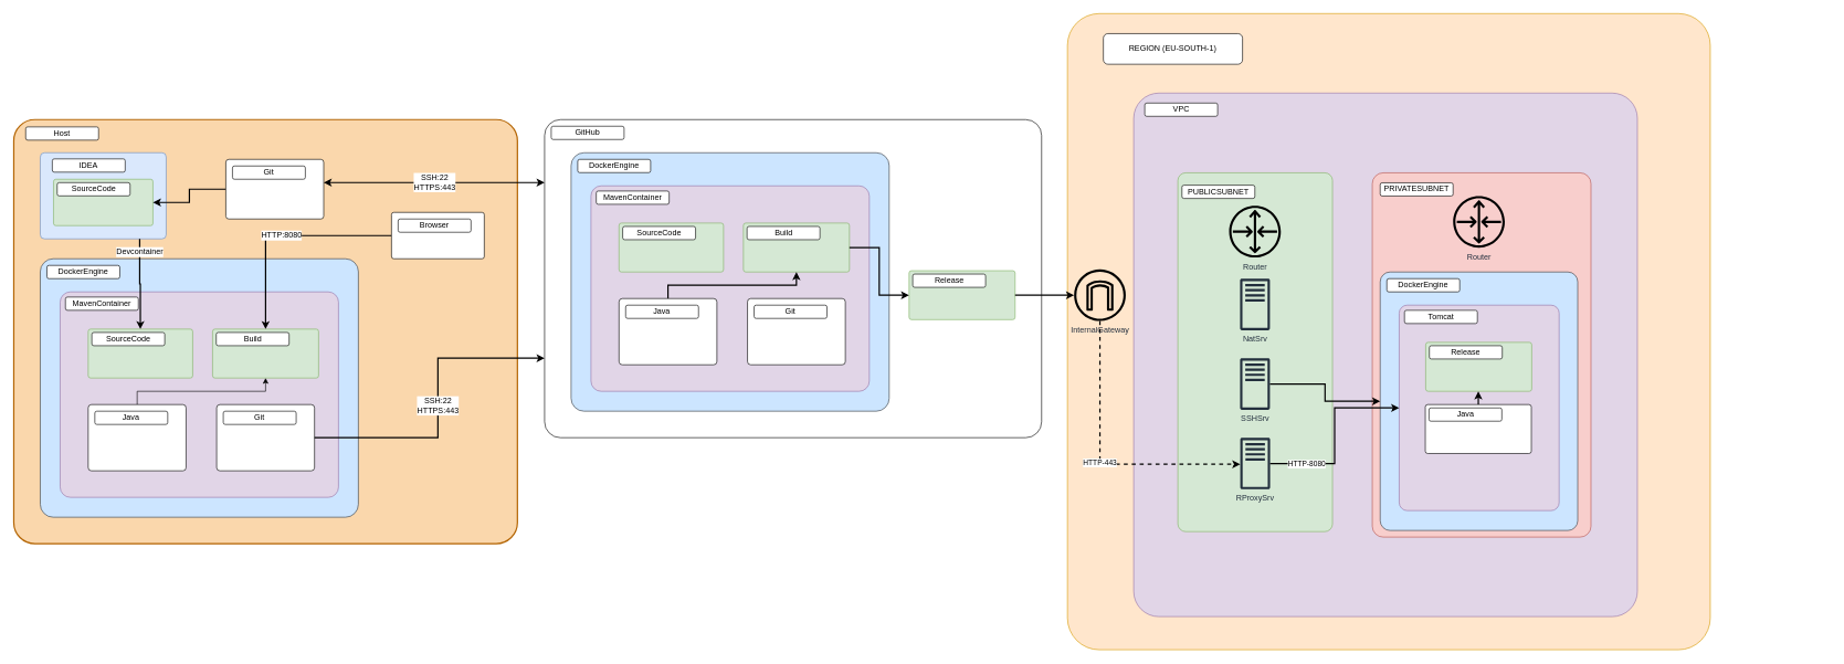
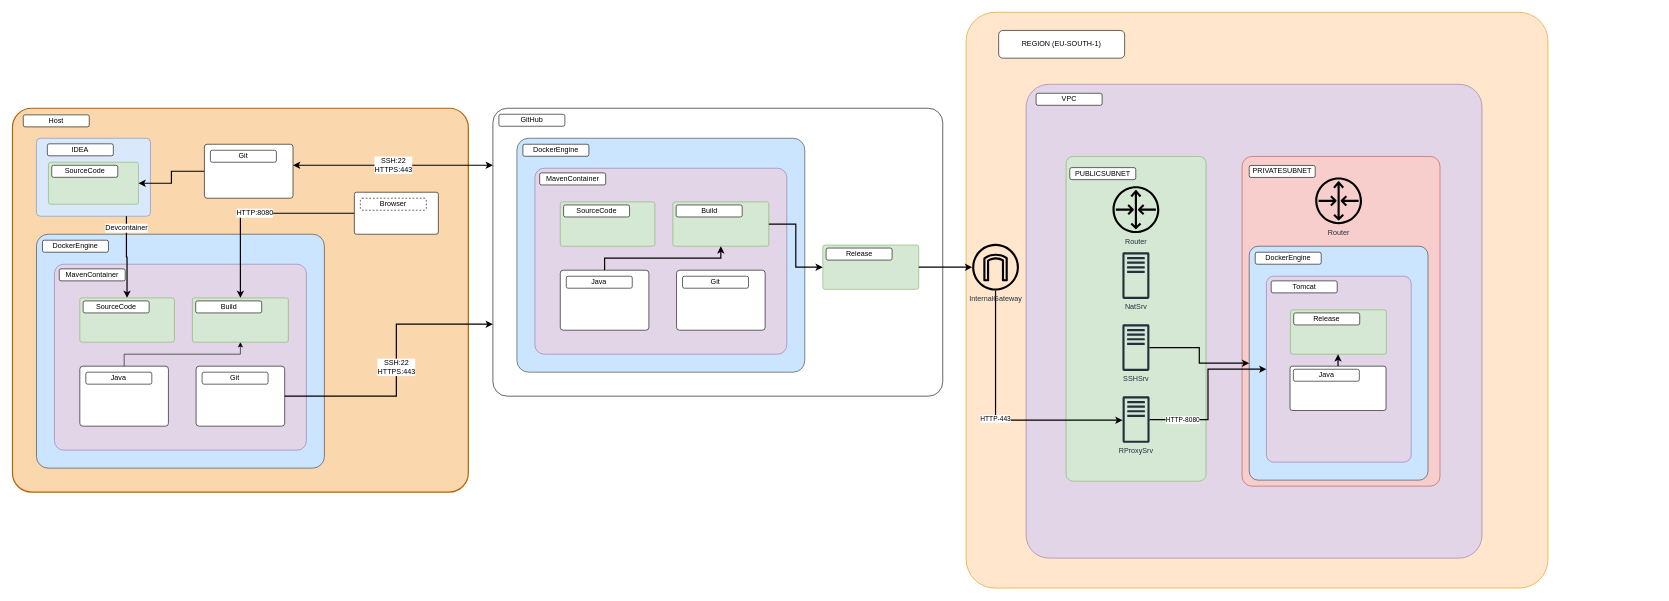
- <mxCell id="24" value="Browser" style="rounded=1;whiteSpace=wrap;html=1;resizable=0;" parent="23" vertex="1"><mxGeometry x="10" y="10" width="110" height="20" as="geometry" /></mxCell>
+ <mxCell id="24" value="Browser" style="rounded=1;whiteSpace=wrap;html=1;resizable=0;dashed=1;" parent="23" vertex="1"><mxGeometry x="10" y="10" width="110" height="20" as="geometry" /></mxCell>
- <mxCell id="56" value="HTTP-443" style="edgeStyle=orthogonalEdgeStyle;rounded=0;orthogonalLoop=1;jettySize=auto;html=1;strokeWidth=2;dashed=1;" parent="28" source="57" target="39" edge="1"><mxGeometry relative="1" as="geometry"><Array as="points"><mxPoint x="29" y="680" /></Array></mxGeometry></mxCell>
+ <mxCell id="56" value="HTTP-443" style="edgeStyle=orthogonalEdgeStyle;rounded=0;orthogonalLoop=1;jettySize=auto;html=1;strokeWidth=2;" parent="28" source="57" target="39" edge="1"><mxGeometry relative="1" as="geometry"><Array as="points"><mxPoint x="29" y="680" /></Array></mxGeometry></mxCell>
